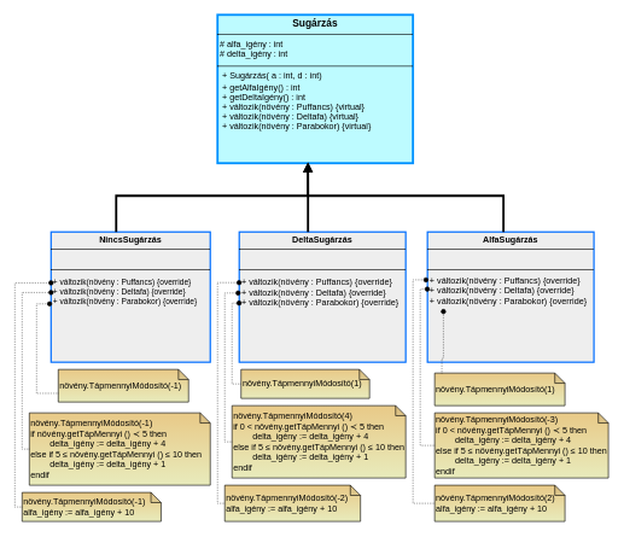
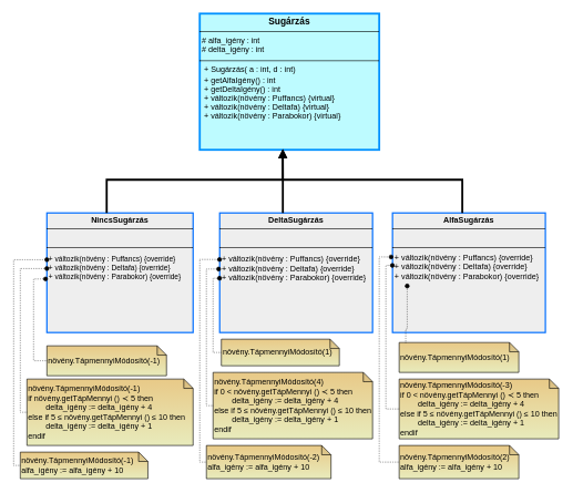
- <mxCell id="17" value="&lt;div&gt;&lt;br&gt;&lt;/div&gt;&lt;div&gt;&lt;span style=&quot;background-color: initial;&quot;&gt;növény&lt;/span&gt;&lt;span style=&quot;background-color: initial;&quot;&gt;.TápmennyiMódosító(-1)&lt;/span&gt;&lt;/div&gt;&lt;div&gt;&lt;span style=&quot;background-color: initial;&quot;&gt;&amp;nbsp;&lt;/span&gt;&lt;br&gt;&lt;/div&gt;" style="shape=note;whiteSpace=wrap;html=1;backgroundOutline=1;darkOpacity=0.05;fillColor=#e8c987;strokeColor=#000000;size=14;align=left;fillStyle=auto;gradientColor=#e8ebbc;perimeterSpacing=0;spacing=2;spacingTop=0;spacingBottom=0;" parent="1" vertex="1"><mxGeometry x="80" y="510" width="180" height="45" as="geometry" /></mxCell>
+ <mxCell id="17" value="&lt;div&gt;&lt;br&gt;&lt;/div&gt;&lt;div&gt;&lt;span style=&quot;background-color: initial;&quot;&gt;növény&lt;/span&gt;&lt;span style=&quot;background-color: initial;&quot;&gt;.TápmennyiMódosító(-1)&lt;/span&gt;&lt;/div&gt;&lt;div&gt;&lt;span style=&quot;background-color: initial;&quot;&gt;&amp;nbsp;&lt;/span&gt;&lt;br&gt;&lt;/div&gt;" style="shape=note;whiteSpace=wrap;html=1;backgroundOutline=1;darkOpacity=0.05;fillColor=#e8c987;strokeColor=#000000;size=14;align=left;fillStyle=auto;gradientColor=#e8ebbc;perimeterSpacing=0;spacing=2;spacingTop=0;spacingBottom=0;" parent="1" vertex="1"><mxGeometry x="70" y="520" width="180" height="45" as="geometry" /></mxCell>
